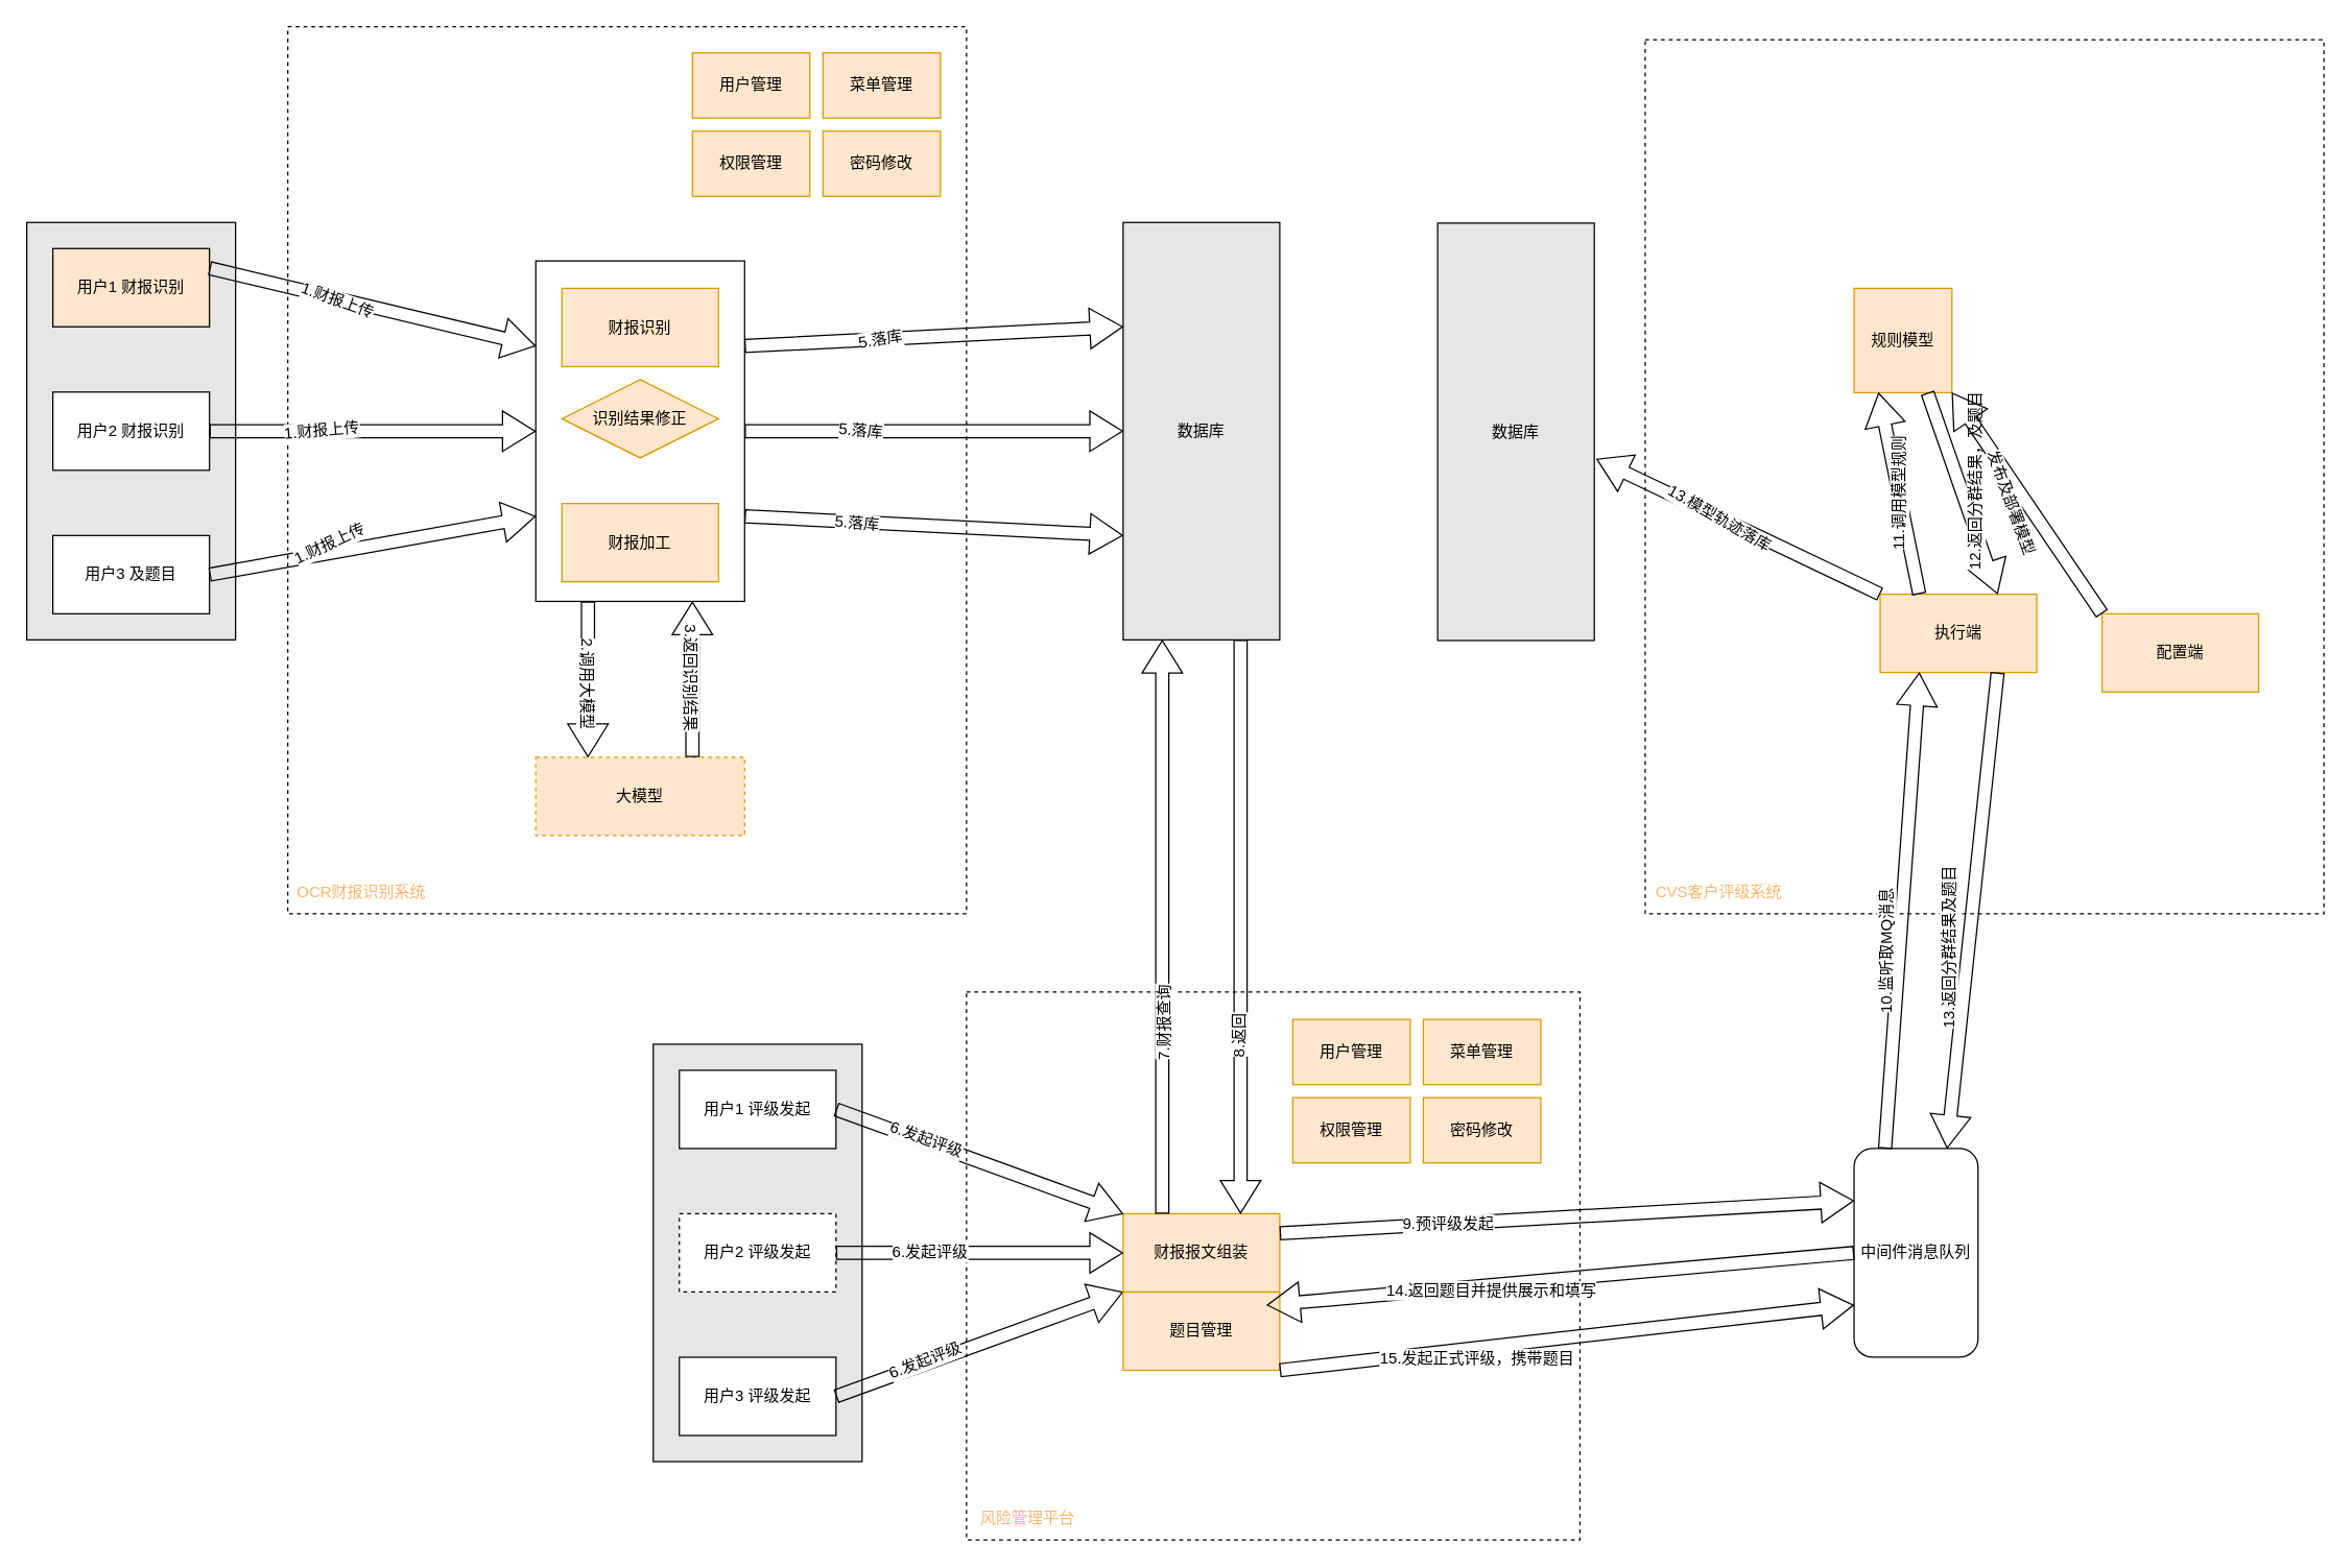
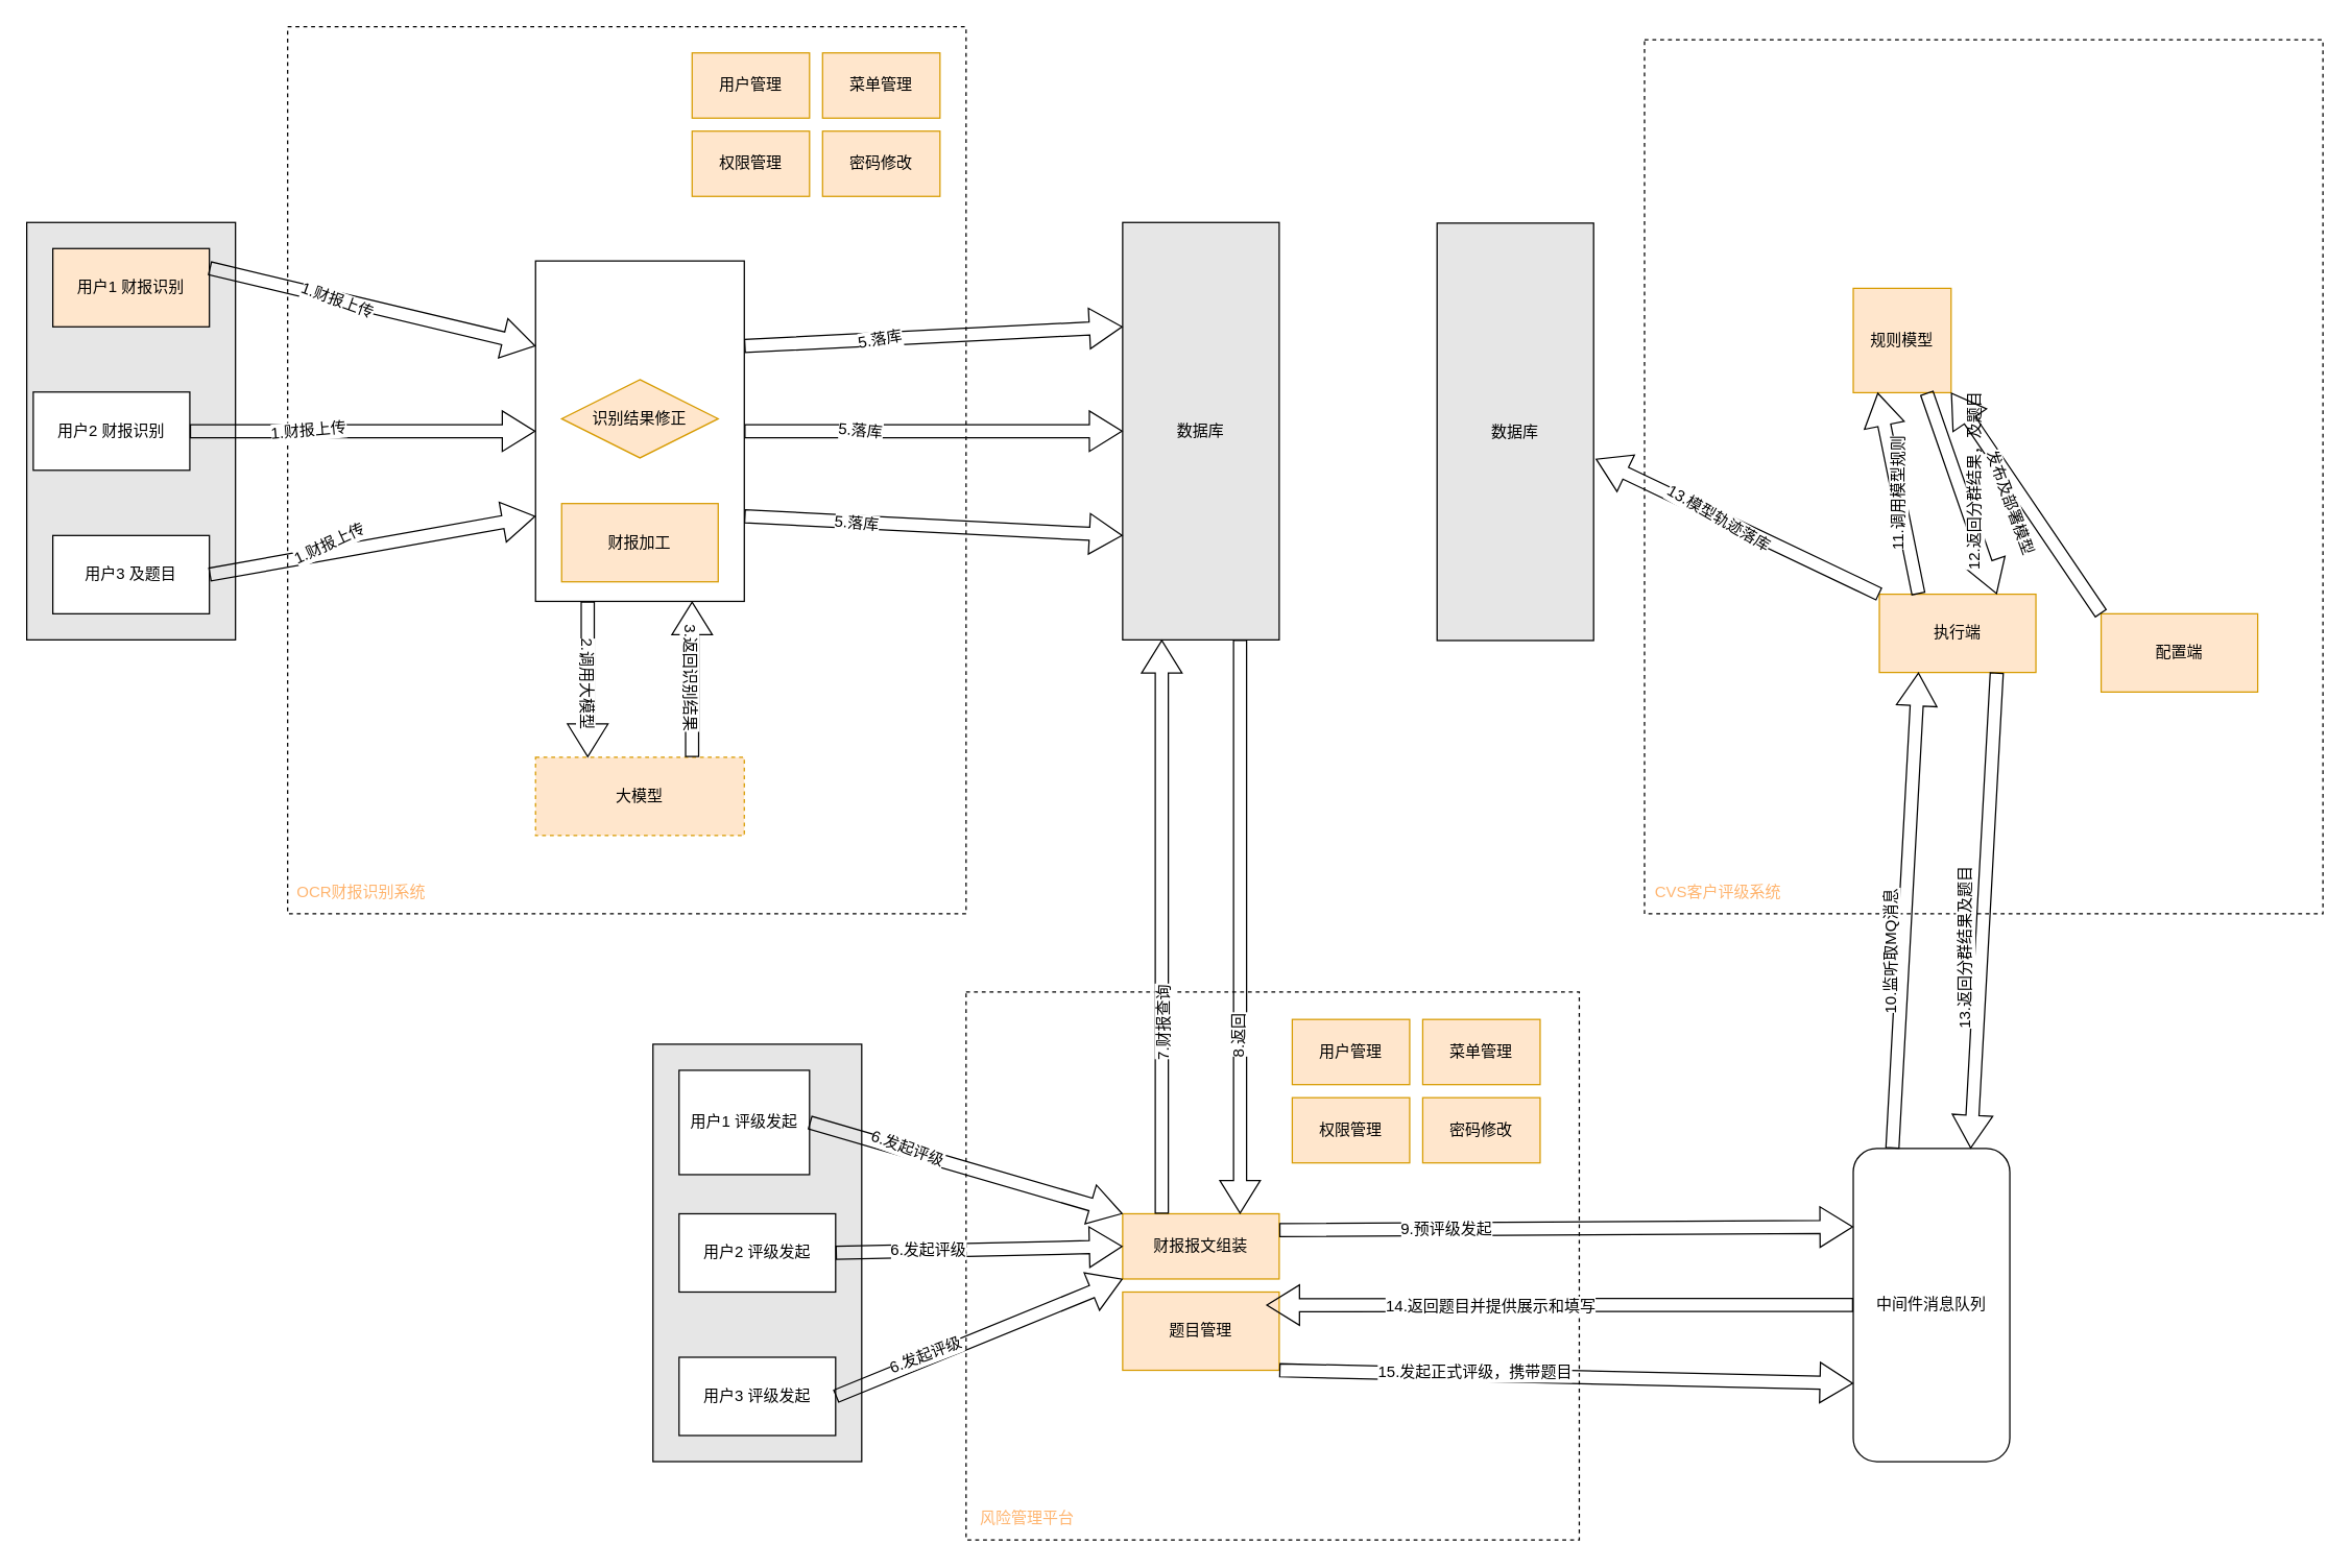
- <mxCell id="40" value="财报识别" style="rounded=0;whiteSpace=wrap;html=1;fillColor=#ffe6cc;strokeColor=#d79b00;" vertex="1" parent="1"><mxGeometry x="430" y="220.5" width="120" height="60" as="geometry" /></mxCell>
- <mxCell id="4" value="用户2 财报识别" style="rounded=0;whiteSpace=wrap;html=1;" vertex="1" parent="1"><mxGeometry x="40" y="300" width="120" height="60" as="geometry" /></mxCell>
+ <mxCell id="4" value="用户2 财报识别" style="rounded=0;whiteSpace=wrap;html=1;" vertex="1" parent="1"><mxGeometry x="25" y="300" width="120" height="60" as="geometry" /></mxCell>
- <mxCell id="35" value="用户1 评级发起" style="rounded=0;whiteSpace=wrap;html=1;" vertex="1" parent="1"><mxGeometry x="520" y="820" width="120" height="60" as="geometry" /></mxCell>
+ <mxCell id="35" value="用户1 评级发起" style="rounded=0;whiteSpace=wrap;html=1;" vertex="1" parent="1"><mxGeometry x="520" y="820" width="100" height="80" as="geometry" /></mxCell>
- <mxCell id="36" value="用户2 评级发起" style="rounded=0;whiteSpace=wrap;html=1;dashed=1;" vertex="1" parent="1"><mxGeometry x="520" y="930" width="120" height="60" as="geometry" /></mxCell>
+ <mxCell id="36" value="用户2 评级发起" style="rounded=0;whiteSpace=wrap;html=1;" vertex="1" parent="1"><mxGeometry x="520" y="930" width="120" height="60" as="geometry" /></mxCell>
- <mxCell id="38" value="财报报文组装" style="rounded=0;whiteSpace=wrap;html=1;fillColor=#ffe6cc;strokeColor=#d79b00;" vertex="1" parent="1"><mxGeometry x="860" y="930" width="120" height="60" as="geometry" /></mxCell>
+ <mxCell id="38" value="财报报文组装" style="rounded=0;whiteSpace=wrap;html=1;fillColor=#ffe6cc;strokeColor=#d79b00;" vertex="1" parent="1"><mxGeometry x="860" y="930" width="120" height="50" as="geometry" /></mxCell>
- <mxCell id="54" value="中间件消息队列" style="rounded=1;whiteSpace=wrap;html=1;" vertex="1" parent="1"><mxGeometry x="1420" y="880" width="95" height="160" as="geometry" /></mxCell>
+ <mxCell id="54" value="中间件消息队列" style="rounded=1;whiteSpace=wrap;html=1;" vertex="1" parent="1"><mxGeometry x="1420" y="880" width="120" height="240" as="geometry" /></mxCell>
